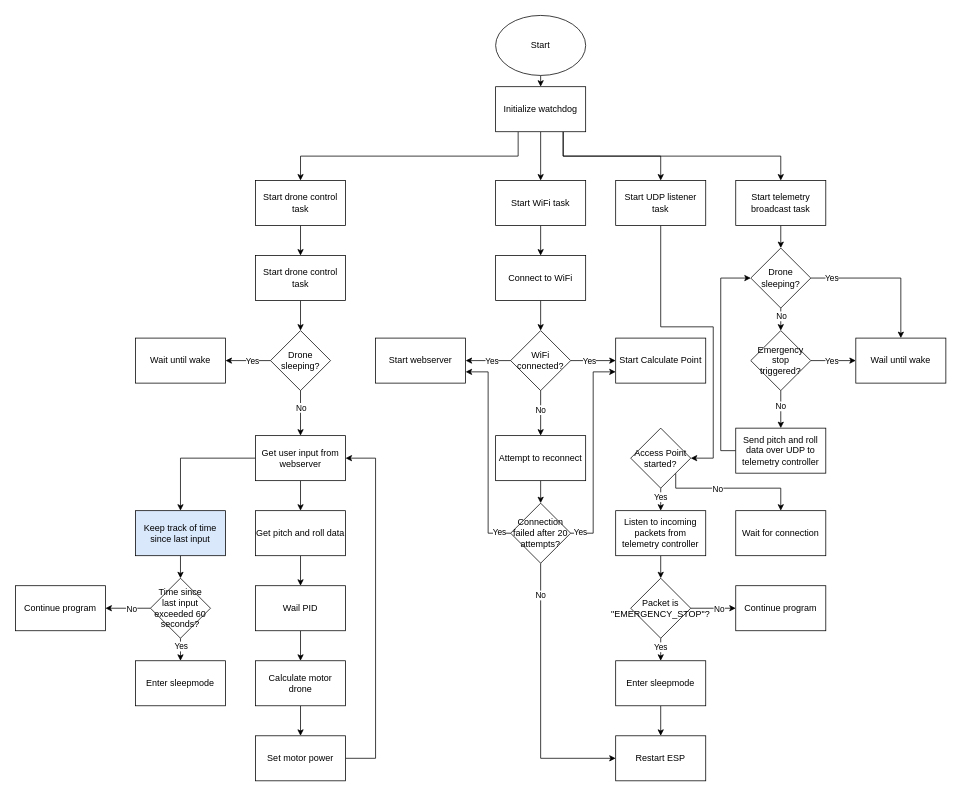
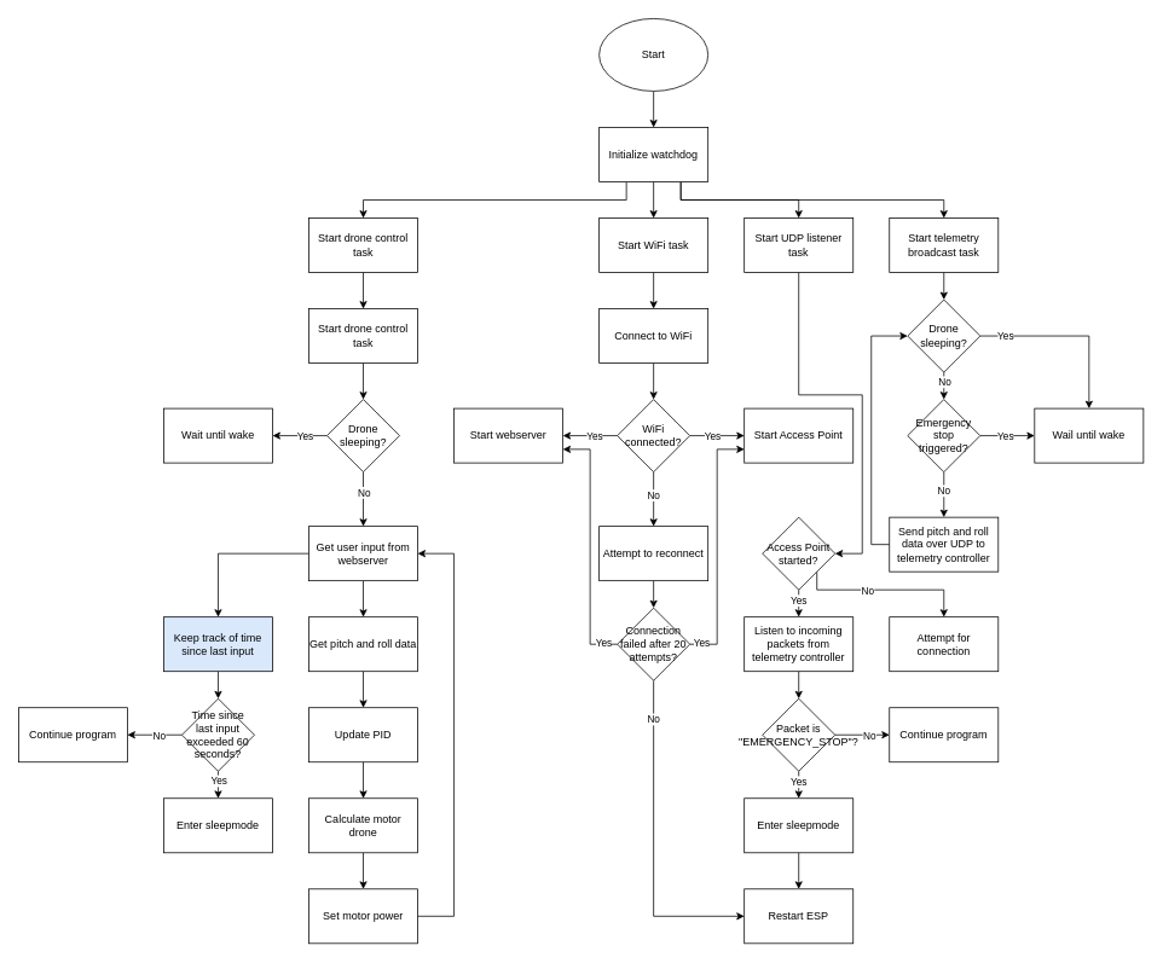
- <mxCell id="8" value="Initialize watchdog" style="rounded=0;whiteSpace=wrap;html=1;" vertex="1" parent="1"><mxGeometry x="660" y="115" width="120" height="60" as="geometry" /></mxCell>
+ <mxCell id="8" value="Initialize watchdog" style="rounded=0;whiteSpace=wrap;html=1;" vertex="1" parent="1"><mxGeometry x="660" y="140" width="120" height="60" as="geometry" /></mxCell>
- <mxCell id="21" value="Start Calculate Point" style="rounded=0;whiteSpace=wrap;html=1;" vertex="1" parent="1"><mxGeometry x="820" y="450" width="120" height="60" as="geometry" /></mxCell>
+ <mxCell id="21" value="Start Access Point" style="rounded=0;whiteSpace=wrap;html=1;" vertex="1" parent="1"><mxGeometry x="820" y="450" width="120" height="60" as="geometry" /></mxCell>
- <mxCell id="92" value="Wait for connection" style="rounded=0;whiteSpace=wrap;html=1;" vertex="1" parent="1"><mxGeometry x="980" y="680" width="120" height="60" as="geometry" /></mxCell>
+ <mxCell id="92" value="Attempt for connection" style="rounded=0;whiteSpace=wrap;html=1;" vertex="1" parent="1"><mxGeometry x="980" y="680" width="120" height="60" as="geometry" /></mxCell>
- <mxCell id="43" value="Wail PID" style="rounded=0;whiteSpace=wrap;html=1;" vertex="1" parent="1"><mxGeometry x="340" y="780" width="120" height="60" as="geometry" /></mxCell>
+ <mxCell id="43" value="Update PID" style="rounded=0;whiteSpace=wrap;html=1;" vertex="1" parent="1"><mxGeometry x="340" y="780" width="120" height="60" as="geometry" /></mxCell>
